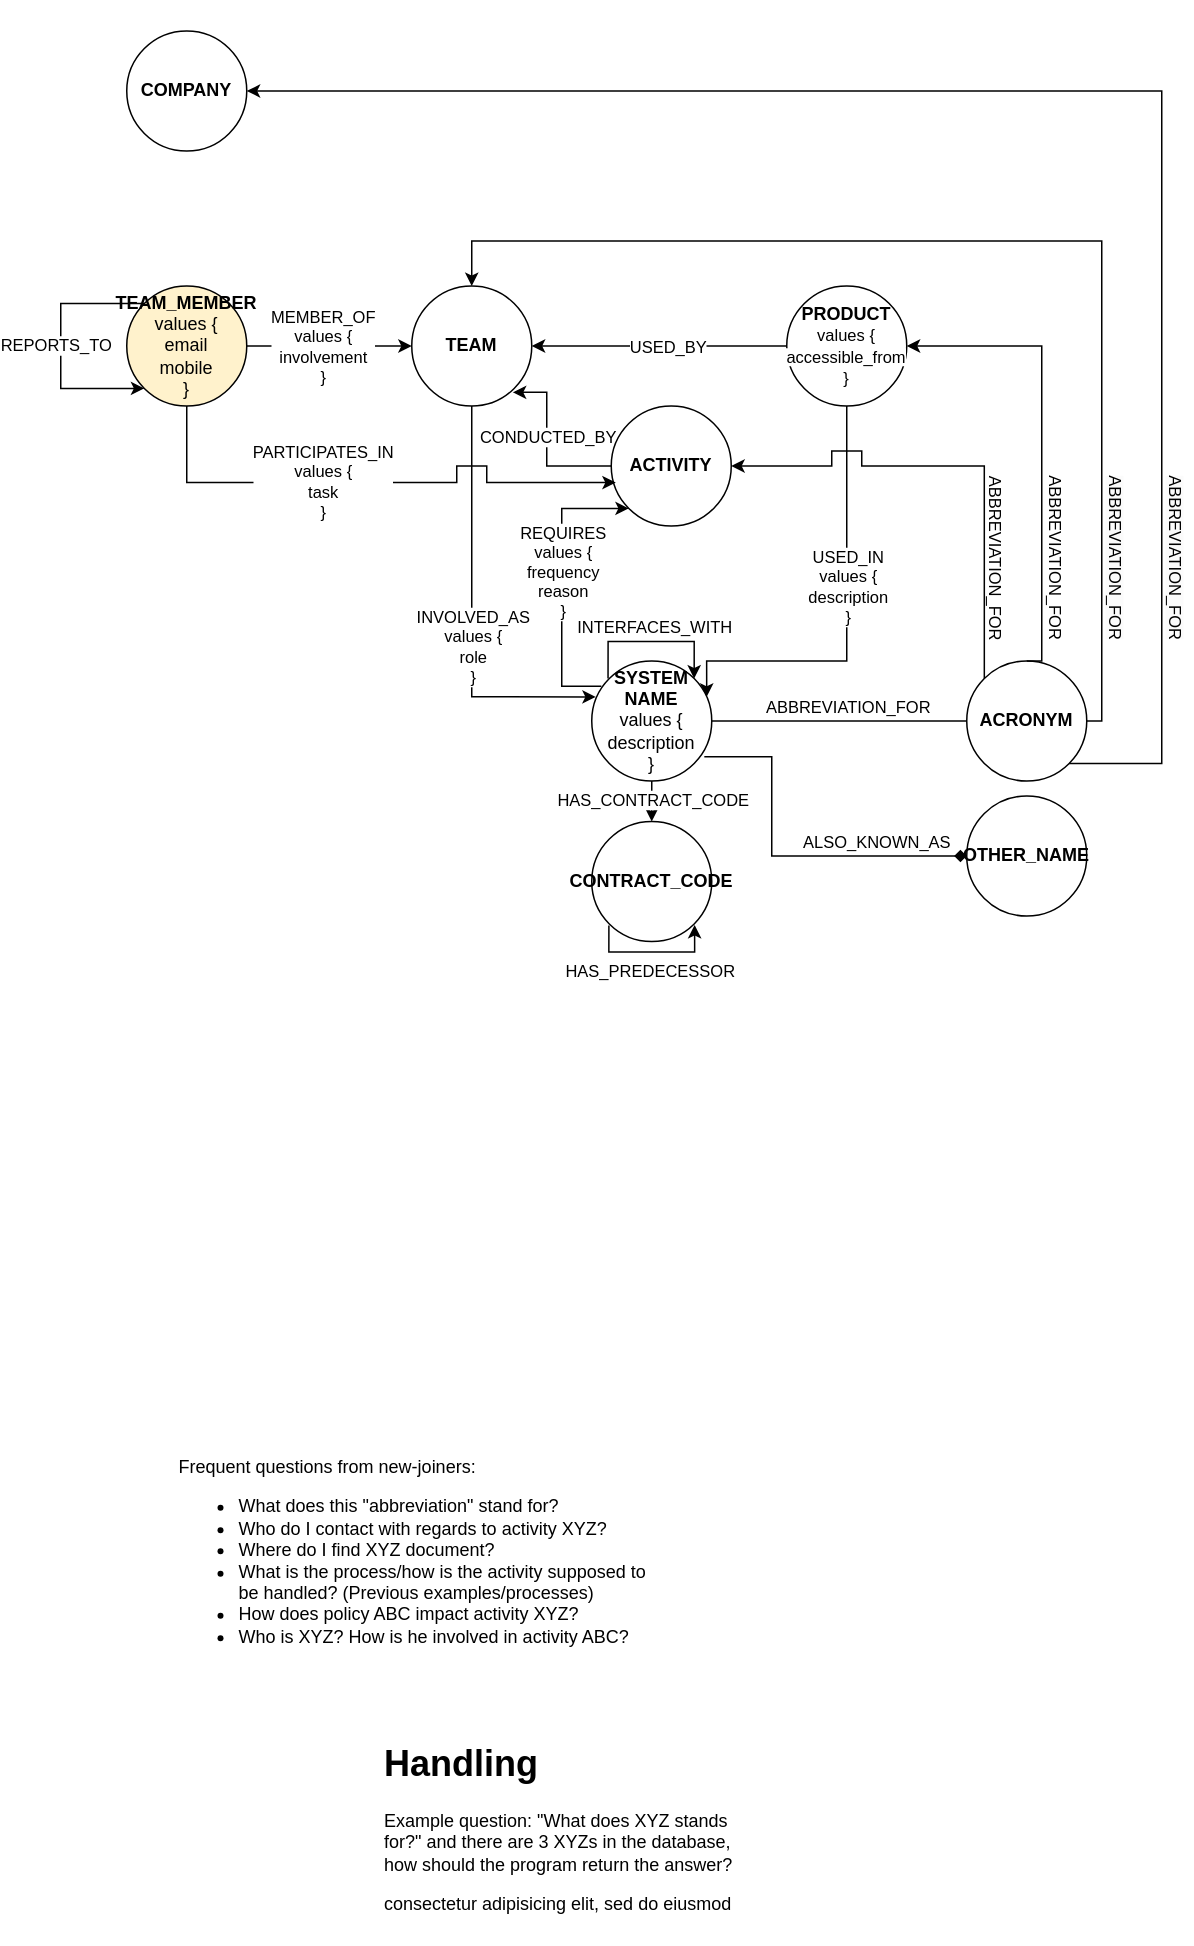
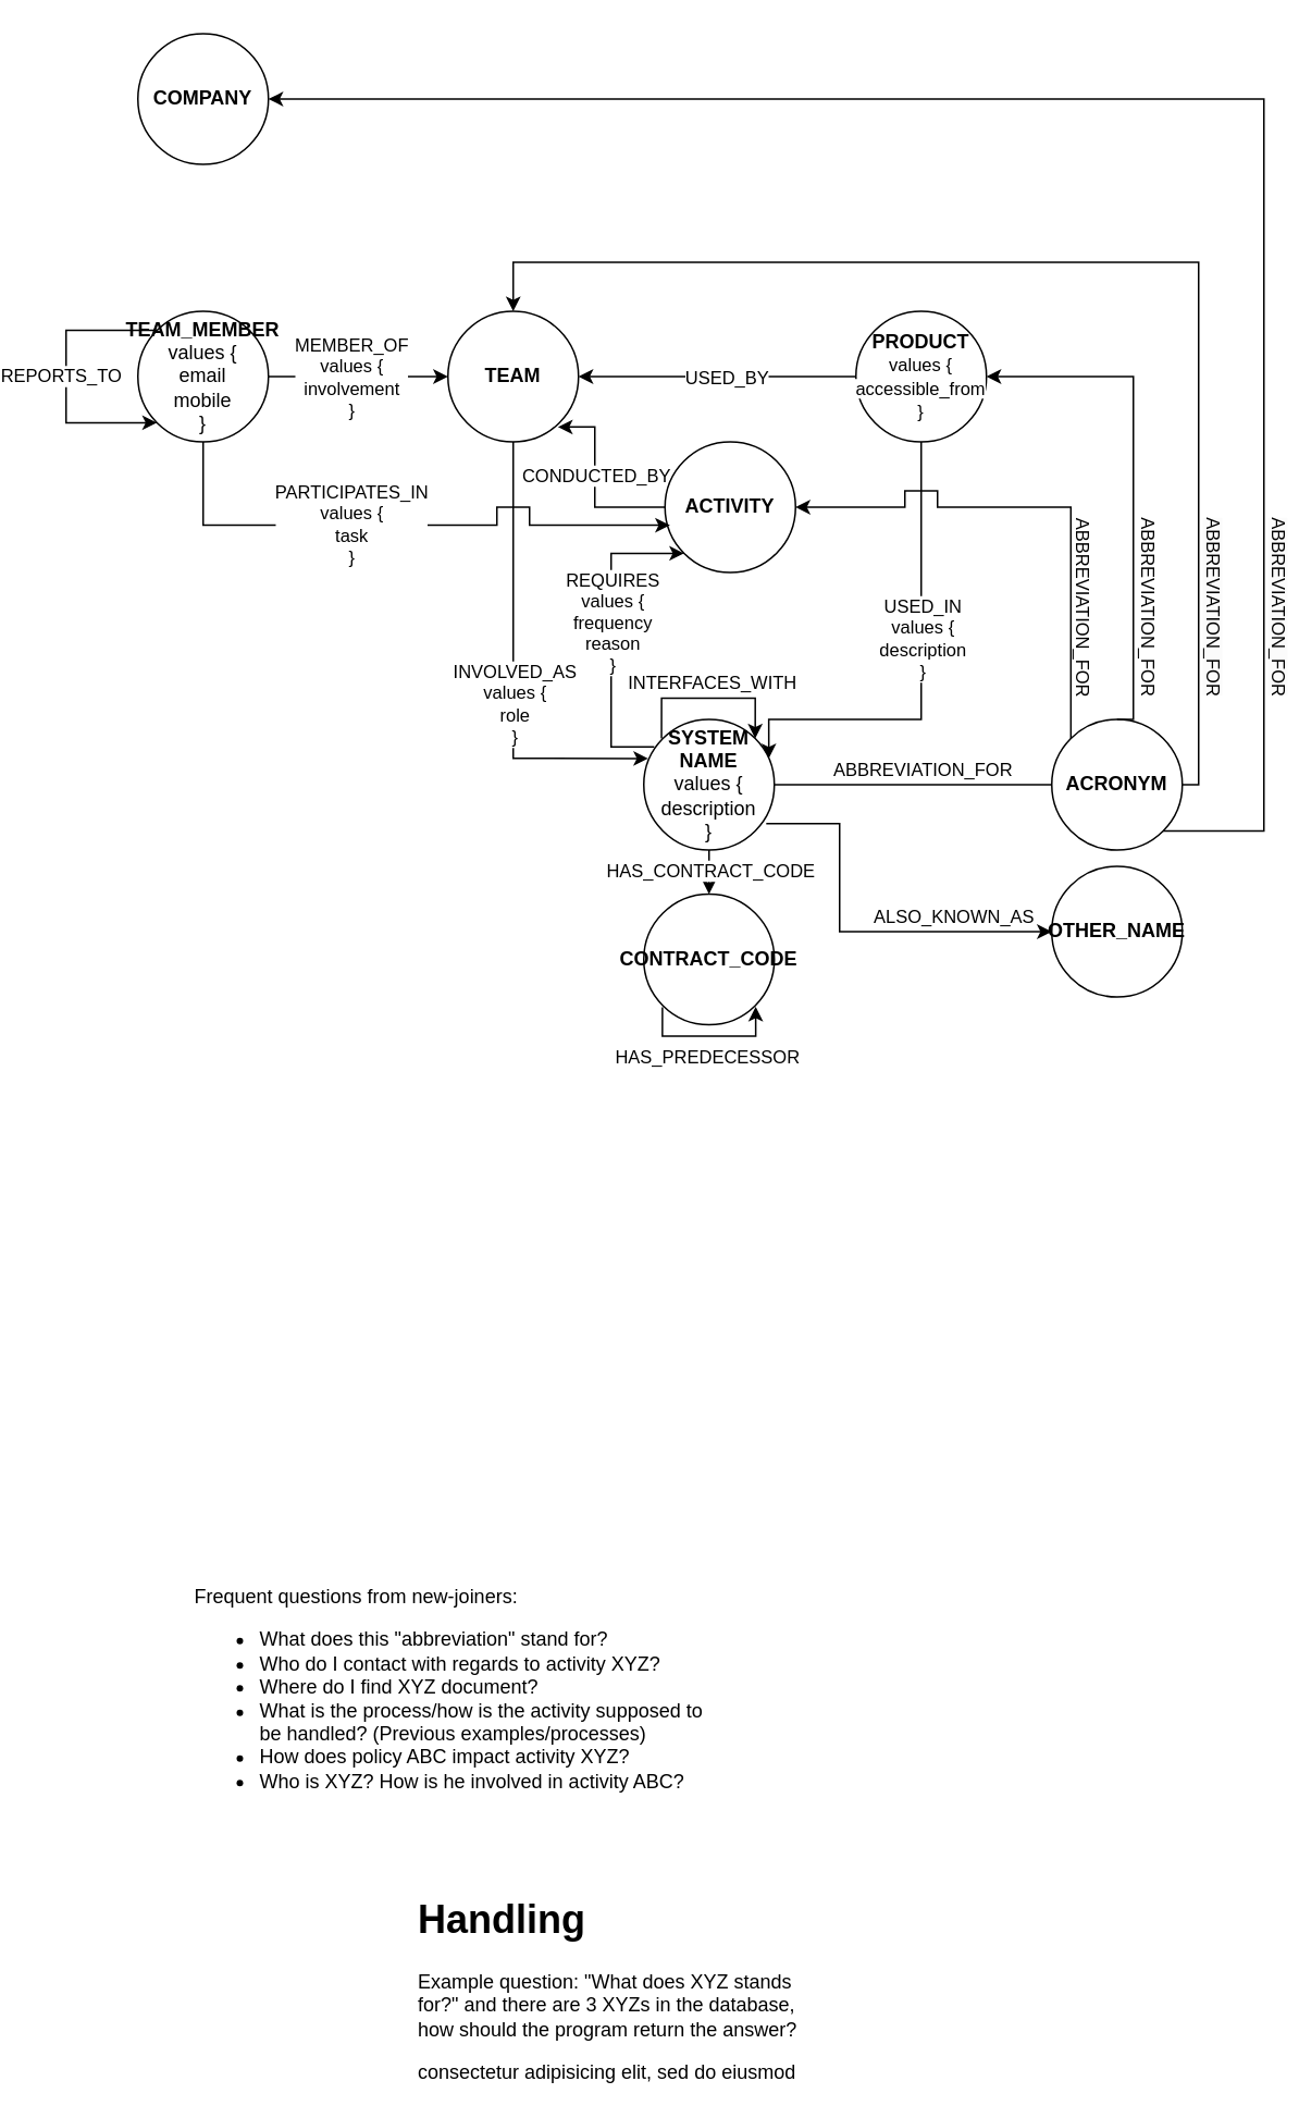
- <mxCell id="12" value="&lt;b&gt;TEAM_MEMBER&lt;/b&gt;&lt;div&gt;values {&lt;/div&gt;&lt;div&gt;email&lt;/div&gt;&lt;div&gt;mobile&lt;/div&gt;&lt;div&gt;}&lt;/div&gt;" style="ellipse;whiteSpace=wrap;html=1;aspect=fixed;fillColor=#fff2cc;" parent="1" vertex="1"><mxGeometry x="64" y="190" width="80" height="80" as="geometry" /></mxCell>
+ <mxCell id="12" value="&lt;b&gt;TEAM_MEMBER&lt;/b&gt;&lt;div&gt;values {&lt;/div&gt;&lt;div&gt;email&lt;/div&gt;&lt;div&gt;mobile&lt;/div&gt;&lt;div&gt;}&lt;/div&gt;" style="ellipse;whiteSpace=wrap;html=1;aspect=fixed;" parent="1" vertex="1"><mxGeometry x="64" y="190" width="80" height="80" as="geometry" /></mxCell>
- <mxCell id="22" style="edgeStyle=orthogonalEdgeStyle;rounded=0;orthogonalLoop=1;jettySize=auto;html=1;exitX=0.938;exitY=0.798;exitDx=0;exitDy=0;exitPerimeter=0;endArrow=diamond;" parent="1" source="6" target="21" edge="1"><mxGeometry relative="1" as="geometry"><Array as="points"><mxPoint x="494" y="504" /><mxPoint x="494" y="570" /></Array></mxGeometry></mxCell>
+ <mxCell id="22" style="edgeStyle=orthogonalEdgeStyle;rounded=0;orthogonalLoop=1;jettySize=auto;html=1;exitX=0.938;exitY=0.798;exitDx=0;exitDy=0;exitPerimeter=0;" parent="1" source="6" target="21" edge="1"><mxGeometry relative="1" as="geometry"><Array as="points"><mxPoint x="494" y="504" /><mxPoint x="494" y="570" /></Array></mxGeometry></mxCell>
